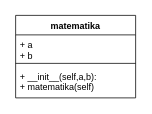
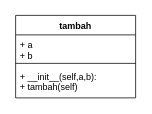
- <mxCell id="2" value="matematika" style="swimlane;fontStyle=1;align=center;verticalAlign=top;childLayout=stackLayout;horizontal=1;startSize=26;horizontalStack=0;resizeParent=1;resizeParentMax=0;resizeLast=0;collapsible=1;marginBottom=0;" vertex="1" parent="1"><mxGeometry x="20" y="20" width="160" height="110" as="geometry" /></mxCell>
+ <mxCell id="2" value="tambah" style="swimlane;fontStyle=1;align=center;verticalAlign=top;childLayout=stackLayout;horizontal=1;startSize=26;horizontalStack=0;resizeParent=1;resizeParentMax=0;resizeLast=0;collapsible=1;marginBottom=0;" vertex="1" parent="1"><mxGeometry x="20" y="20" width="160" height="110" as="geometry" /></mxCell>
- <mxCell id="5" value="+ __init__(self,a,b):&#10;+ matematika(self)" style="text;strokeColor=none;fillColor=none;align=left;verticalAlign=top;spacingLeft=4;spacingRight=4;overflow=hidden;rotatable=0;points=[[0,0.5],[1,0.5]];portConstraint=eastwest;" vertex="1" parent="2"><mxGeometry y="68" width="160" height="42" as="geometry" /></mxCell>
+ <mxCell id="5" value="+ __init__(self,a,b):&#10;+ tambah(self)" style="text;strokeColor=none;fillColor=none;align=left;verticalAlign=top;spacingLeft=4;spacingRight=4;overflow=hidden;rotatable=0;points=[[0,0.5],[1,0.5]];portConstraint=eastwest;" vertex="1" parent="2"><mxGeometry y="68" width="160" height="42" as="geometry" /></mxCell>
